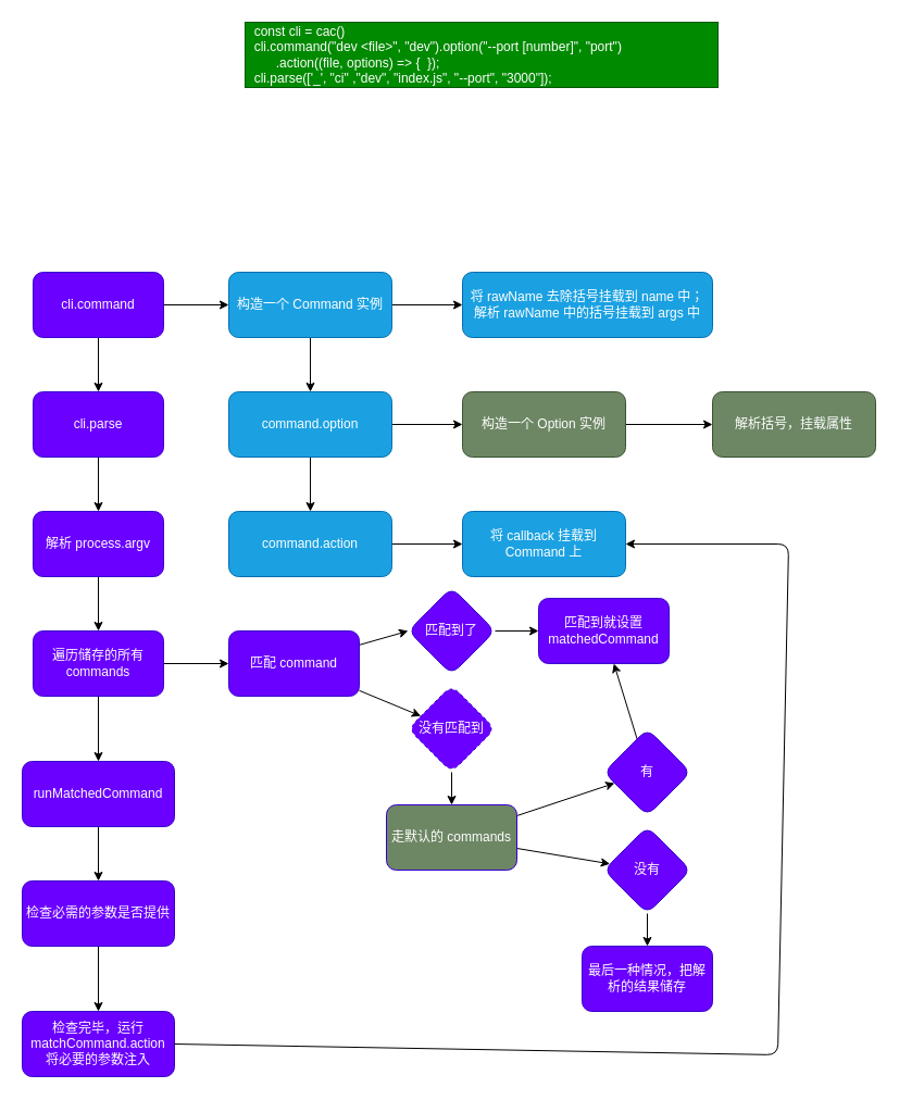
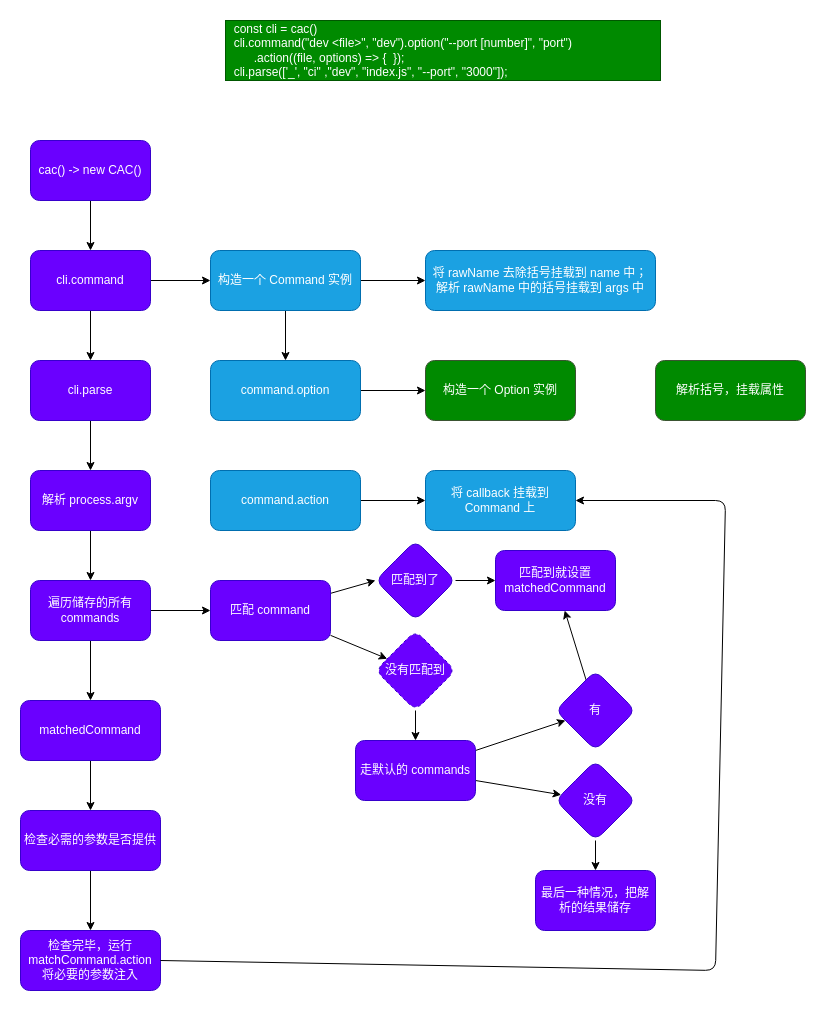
+ <mxCell id="4" value="cac() -&amp;gt; new CAC()" style="rounded=1;whiteSpace=wrap;html=1;fillColor=#6a00ff;fontColor=#ffffff;strokeColor=#3700CC;" parent="1" vertex="1"><mxGeometry x="30" y="140" width="120" height="60" as="geometry" /></mxCell>
+ <mxCell id="3" value="" style="edgeStyle=none;html=1;" parent="1" source="4" target="7" edge="1"><mxGeometry relative="1" as="geometry" /></mxCell>
- <mxCell id="16" value="构造一个 Option 实例" style="rounded=1;whiteSpace=wrap;html=1;fillColor=#6d8764;fontColor=#ffffff;strokeColor=#3A5431;" parent="1" vertex="1"><mxGeometry x="425" y="360" width="150" height="60" as="geometry" /></mxCell>
+ <mxCell id="16" value="构造一个 Option 实例" style="rounded=1;whiteSpace=wrap;html=1;fillColor=#008a00;fontColor=#ffffff;strokeColor=#3A5431;" parent="1" vertex="1"><mxGeometry x="425" y="360" width="150" height="60" as="geometry" /></mxCell>
- <mxCell id="15" value="" style="edgeStyle=none;html=1;" parent="1" source="16" target="17" edge="1"><mxGeometry relative="1" as="geometry" /></mxCell>
- <mxCell id="17" value="解析括号，挂载属性" style="rounded=1;whiteSpace=wrap;html=1;fillColor=#6d8764;fontColor=#ffffff;strokeColor=#3A5431;" parent="1" vertex="1"><mxGeometry x="655" y="360" width="150" height="60" as="geometry" /></mxCell>
+ <mxCell id="17" value="解析括号，挂载属性" style="rounded=1;whiteSpace=wrap;html=1;fillColor=#008a00;fontColor=#ffffff;strokeColor=#3A5431;" parent="1" vertex="1"><mxGeometry x="655" y="360" width="150" height="60" as="geometry" /></mxCell>
- <mxCell id="13" value="" style="edgeStyle=none;html=1;" parent="1" source="14" target="19" edge="1"><mxGeometry relative="1" as="geometry" /></mxCell>
- <mxCell id="45" value="runMatchedCommand" style="whiteSpace=wrap;html=1;fillColor=#6a00ff;strokeColor=#3700CC;fontColor=#ffffff;rounded=1;" parent="1" vertex="1"><mxGeometry x="20" y="700" width="140" height="60" as="geometry" /></mxCell>
+ <mxCell id="45" value="matchedCommand" style="whiteSpace=wrap;html=1;fillColor=#6a00ff;strokeColor=#3700CC;fontColor=#ffffff;rounded=1;" parent="1" vertex="1"><mxGeometry x="20" y="700" width="140" height="60" as="geometry" /></mxCell>
- <mxCell id="38" value="走默认的 commands" style="whiteSpace=wrap;html=1;fillColor=#6d8764;strokeColor=#3700CC;fontColor=#ffffff;rounded=1;" parent="1" vertex="1"><mxGeometry x="355" y="740" width="120" height="60" as="geometry" /></mxCell>
+ <mxCell id="38" value="走默认的 commands" style="whiteSpace=wrap;html=1;fillColor=#6a00ff;strokeColor=#3700CC;fontColor=#ffffff;rounded=1;" parent="1" vertex="1"><mxGeometry x="355" y="740" width="120" height="60" as="geometry" /></mxCell>
